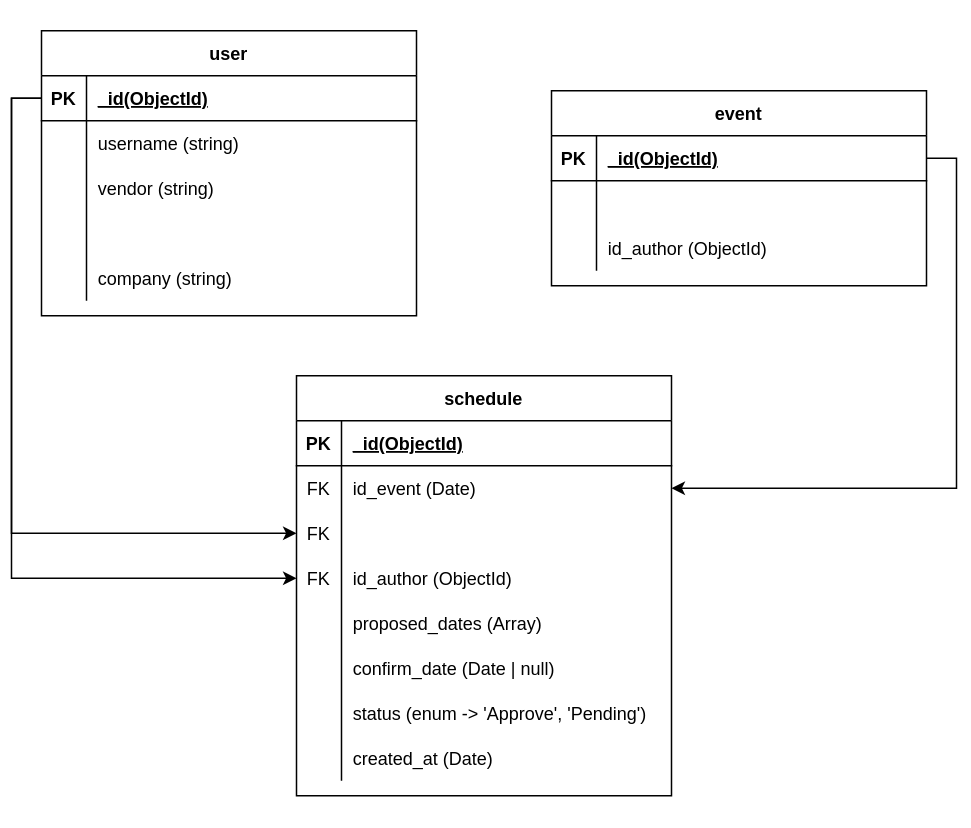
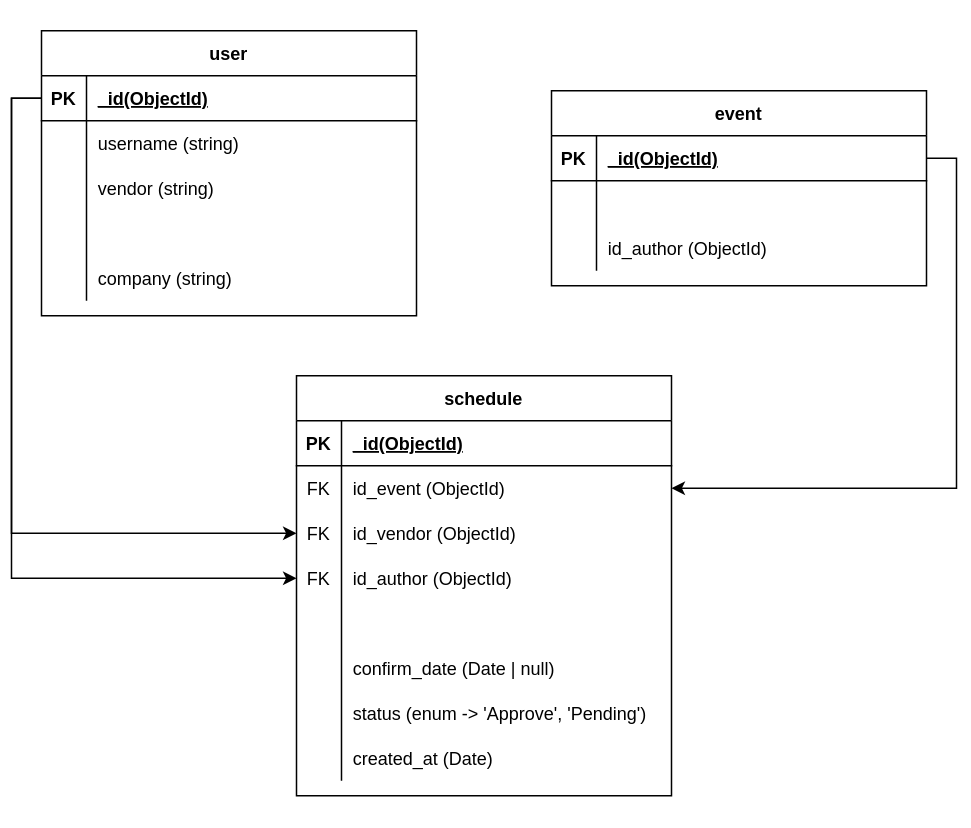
- <mxCell id="32" value="id_event (Date)" style="shape=partialRectangle;overflow=hidden;connectable=0;fillColor=none;top=0;left=0;bottom=0;right=0;align=left;spacingLeft=6;" parent="30" vertex="1"><mxGeometry x="30" width="220" height="30" as="geometry"><mxRectangle width="220" height="30" as="alternateBounds" /></mxGeometry></mxCell>
+ <mxCell id="32" value="id_event (ObjectId)" style="shape=partialRectangle;overflow=hidden;connectable=0;fillColor=none;top=0;left=0;bottom=0;right=0;align=left;spacingLeft=6;" parent="30" vertex="1"><mxGeometry x="30" width="220" height="30" as="geometry"><mxRectangle width="220" height="30" as="alternateBounds" /></mxGeometry></mxCell>
+ <mxCell id="35" value="id_vendor (ObjectId)" style="shape=partialRectangle;overflow=hidden;connectable=0;fillColor=none;top=0;left=0;bottom=0;right=0;align=left;spacingLeft=6;" parent="33" vertex="1"><mxGeometry x="30" width="220" height="30" as="geometry"><mxRectangle width="220" height="30" as="alternateBounds" /></mxGeometry></mxCell>
- <mxCell id="41" value="proposed_dates (Array)" style="shape=partialRectangle;overflow=hidden;connectable=0;fillColor=none;top=0;left=0;bottom=0;right=0;align=left;spacingLeft=6;" parent="39" vertex="1"><mxGeometry x="30" width="220" height="30" as="geometry"><mxRectangle width="220" height="30" as="alternateBounds" /></mxGeometry></mxCell>
